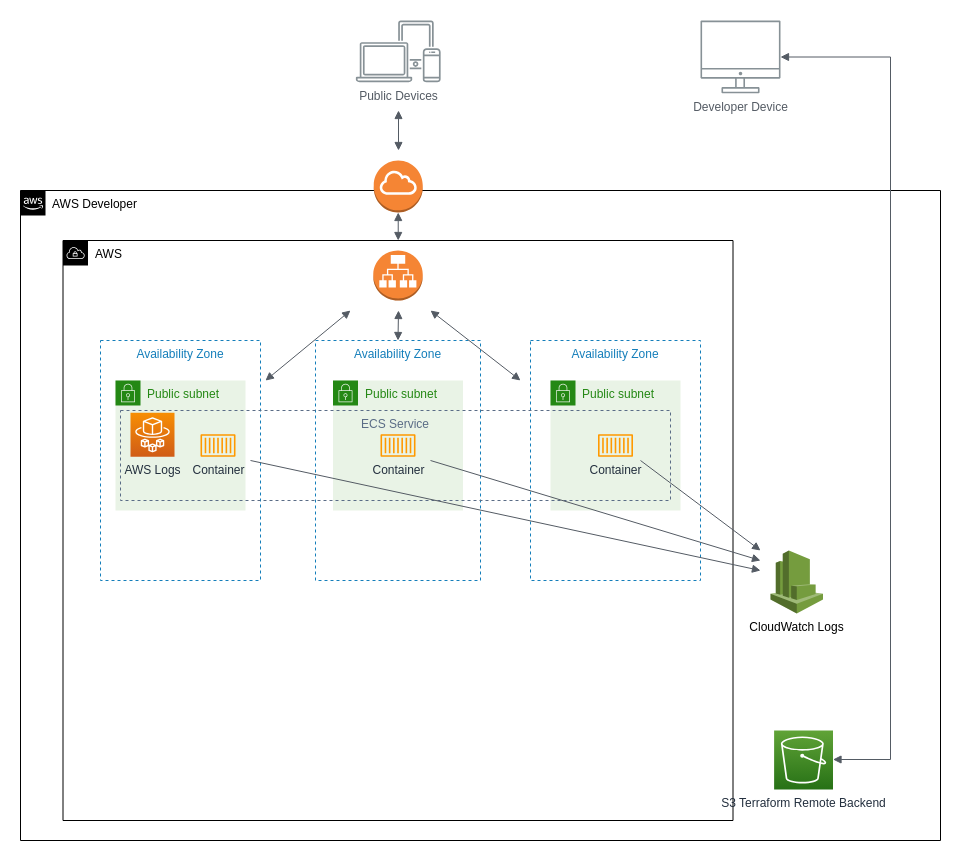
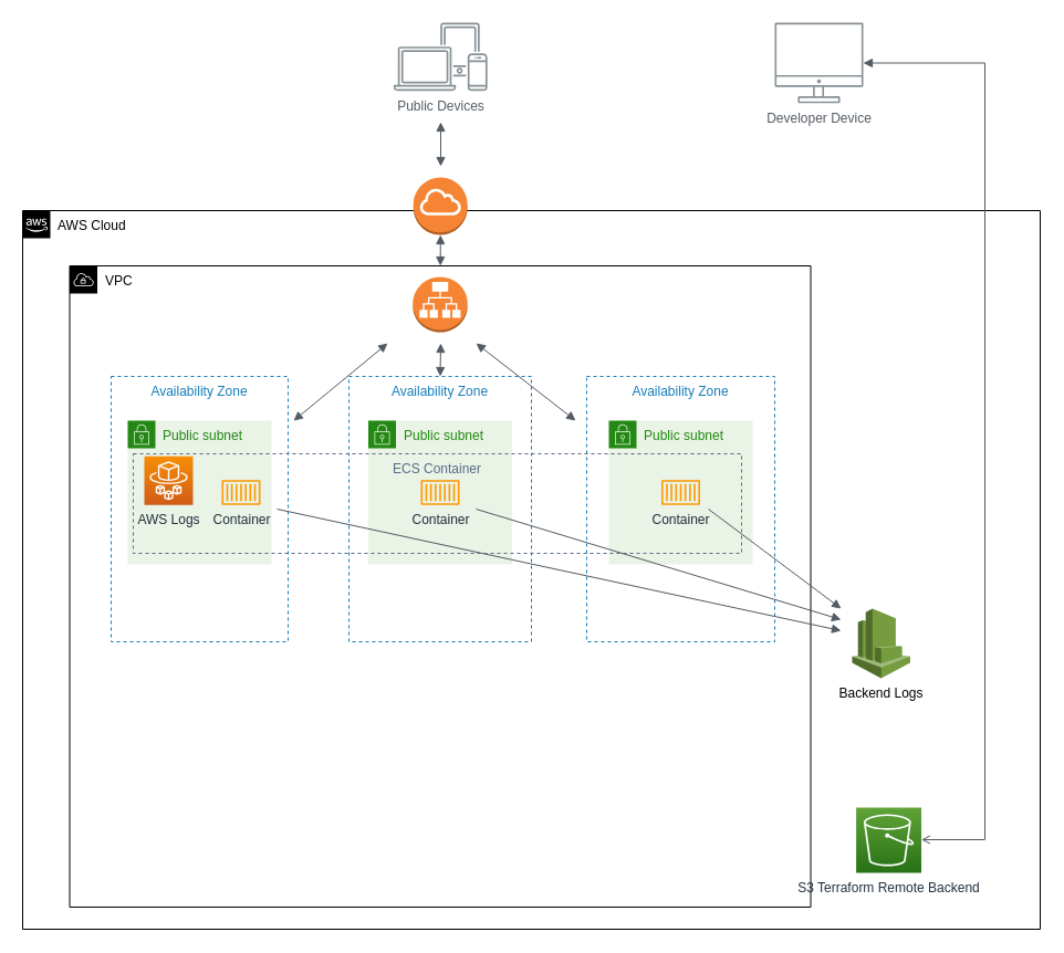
- <mxCell id="2" value="AWS Developer" style="points=[[0,0],[0.25,0],[0.5,0],[0.75,0],[1,0],[1,0.25],[1,0.5],[1,0.75],[1,1],[0.75,1],[0.5,1],[0.25,1],[0,1],[0,0.75],[0,0.5],[0,0.25]];outlineConnect=0;html=1;whiteSpace=wrap;fontSize=12;fontStyle=0;shape=mxgraph.aws4.group;grIcon=mxgraph.aws4.group_aws_cloud_alt;verticalAlign=top;align=left;spacingLeft=30;dashed=0;" parent="1" vertex="1"><mxGeometry x="20" y="190" width="920" height="650" as="geometry" /></mxCell>
+ <mxCell id="2" value="AWS Cloud" style="points=[[0,0],[0.25,0],[0.5,0],[0.75,0],[1,0],[1,0.25],[1,0.5],[1,0.75],[1,1],[0.75,1],[0.5,1],[0.25,1],[0,1],[0,0.75],[0,0.5],[0,0.25]];outlineConnect=0;html=1;whiteSpace=wrap;fontSize=12;fontStyle=0;shape=mxgraph.aws4.group;grIcon=mxgraph.aws4.group_aws_cloud_alt;verticalAlign=top;align=left;spacingLeft=30;dashed=0;" parent="1" vertex="1"><mxGeometry x="20" y="190" width="920" height="650" as="geometry" /></mxCell>
- <mxCell id="3" value="AWS" style="points=[[0,0],[0.25,0],[0.5,0],[0.75,0],[1,0],[1,0.25],[1,0.5],[1,0.75],[1,1],[0.75,1],[0.5,1],[0.25,1],[0,1],[0,0.75],[0,0.5],[0,0.25]];outlineConnect=0;html=1;whiteSpace=wrap;fontSize=12;fontStyle=0;shape=mxgraph.aws4.group;grIcon=mxgraph.aws4.group_vpc;verticalAlign=top;align=left;spacingLeft=30;dashed=0;" parent="1" vertex="1"><mxGeometry x="62.5" y="240" width="670" height="580" as="geometry" /></mxCell>
+ <mxCell id="3" value="VPC" style="points=[[0,0],[0.25,0],[0.5,0],[0.75,0],[1,0],[1,0.25],[1,0.5],[1,0.75],[1,1],[0.75,1],[0.5,1],[0.25,1],[0,1],[0,0.75],[0,0.5],[0,0.25]];outlineConnect=0;html=1;whiteSpace=wrap;fontSize=12;fontStyle=0;shape=mxgraph.aws4.group;grIcon=mxgraph.aws4.group_vpc;verticalAlign=top;align=left;spacingLeft=30;dashed=0;" parent="1" vertex="1"><mxGeometry x="62.5" y="240" width="670" height="580" as="geometry" /></mxCell>
- <mxCell id="16" value="ECS Service" style="fillColor=none;strokeColor=#5A6C86;dashed=1;verticalAlign=top;fontStyle=0;fontColor=#5A6C86;" parent="1" vertex="1"><mxGeometry x="120" y="410" width="550" height="90" as="geometry" /></mxCell>
+ <mxCell id="16" value="ECS Container" style="fillColor=none;strokeColor=#5A6C86;dashed=1;verticalAlign=top;fontStyle=0;fontColor=#5A6C86;" parent="1" vertex="1"><mxGeometry x="120" y="410" width="550" height="90" as="geometry" /></mxCell>
- <mxCell id="13" value="CloudWatch Logs" style="outlineConnect=0;dashed=0;verticalLabelPosition=bottom;verticalAlign=top;align=center;html=1;shape=mxgraph.aws3.cloudwatch;fillColor=#759C3E;gradientColor=none;" parent="1" vertex="1"><mxGeometry x="770" y="550" width="52.5" height="63" as="geometry" /></mxCell>
+ <mxCell id="13" value="Backend Logs" style="outlineConnect=0;dashed=0;verticalLabelPosition=bottom;verticalAlign=top;align=center;html=1;shape=mxgraph.aws3.cloudwatch;fillColor=#759C3E;gradientColor=none;" parent="1" vertex="1"><mxGeometry x="770" y="550" width="52.5" height="63" as="geometry" /></mxCell>
- <mxCell id="21" value="" style="edgeStyle=orthogonalEdgeStyle;html=1;endArrow=block;elbow=vertical;startArrow=block;startFill=1;endFill=1;strokeColor=#545B64;rounded=0;" edge="1" parent="1" source="20" target="18"><mxGeometry width="100" relative="1" as="geometry"><mxPoint x="650" y="55.81" as="sourcePoint" /><mxPoint x="750" y="55.81" as="targetPoint" /><Array as="points"><mxPoint x="890" y="56" /><mxPoint x="890" y="759" /></Array></mxGeometry></mxCell>
+ <mxCell id="21" value="" style="edgeStyle=orthogonalEdgeStyle;html=1;endArrow=open;elbow=vertical;startArrow=block;startFill=1;endFill=1;strokeColor=#545B64;rounded=0;" edge="1" parent="1" source="20" target="18"><mxGeometry width="100" relative="1" as="geometry"><mxPoint x="650" y="55.81" as="sourcePoint" /><mxPoint x="750" y="55.81" as="targetPoint" /><Array as="points"><mxPoint x="890" y="56" /><mxPoint x="890" y="759" /></Array></mxGeometry></mxCell>
